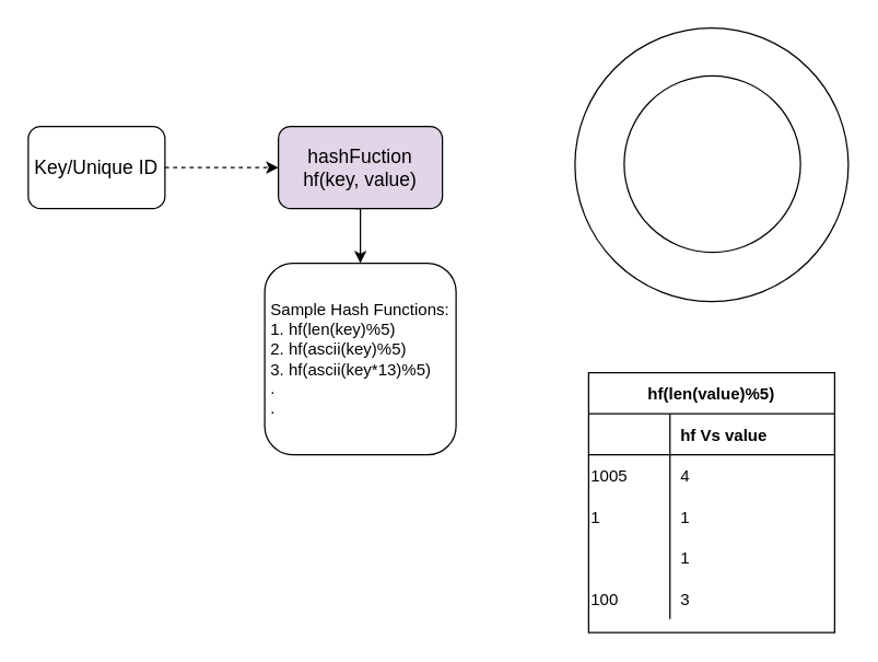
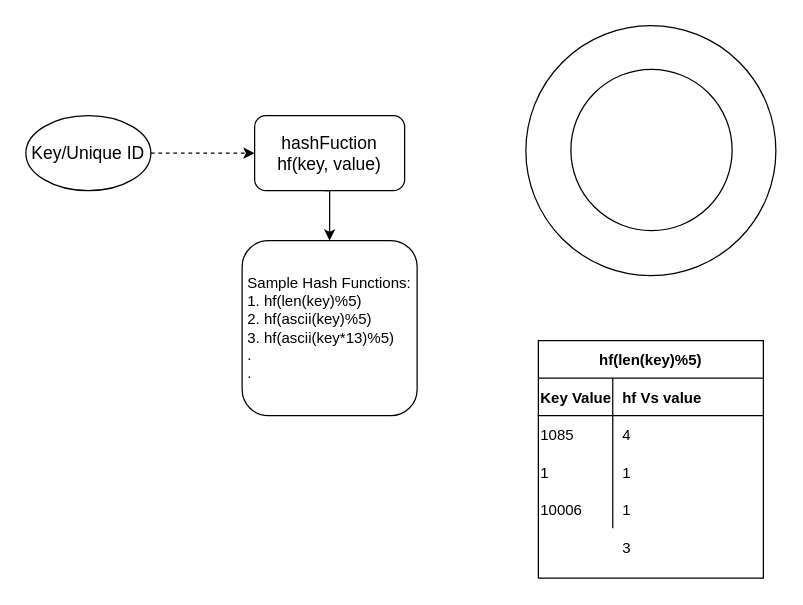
- <mxCell id="3" value="Key/Unique ID" style="rounded=1;whiteSpace=wrap;html=1;fontSize=14;" vertex="1" parent="1"><mxGeometry x="20" y="92" width="100" height="60" as="geometry" /></mxCell>
+ <mxCell id="3" value="Key/Unique ID" style="ellipse;whiteSpace=wrap;html=1;fontSize=14;" vertex="1" parent="1"><mxGeometry x="20" y="92" width="100" height="60" as="geometry" /></mxCell>
- <mxCell id="2" value="&lt;font style=&quot;font-size: 14px&quot;&gt;hashFuction&lt;br&gt;hf(key, value)&lt;/font&gt;" style="rounded=1;whiteSpace=wrap;html=1;fillColor=#e1d5e7;" vertex="1" parent="1"><mxGeometry x="203" y="92" width="120" height="60" as="geometry" /></mxCell>
+ <mxCell id="2" value="&lt;font style=&quot;font-size: 14px&quot;&gt;hashFuction&lt;br&gt;hf(key, value)&lt;/font&gt;" style="rounded=1;whiteSpace=wrap;html=1;" vertex="1" parent="1"><mxGeometry x="203" y="92" width="120" height="60" as="geometry" /></mxCell>
- <mxCell id="9" value="hf(len(value)%5)" style="shape=table;startSize=30;container=1;collapsible=1;childLayout=tableLayout;fixedRows=1;rowLines=0;fontStyle=1;align=center;resizeLast=1;labelBorderColor=none;fontSize=12;" vertex="1" parent="1"><mxGeometry x="430" y="272" width="180" height="190" as="geometry" /></mxCell>
+ <mxCell id="9" value="hf(len(key)%5)" style="shape=table;startSize=30;container=1;collapsible=1;childLayout=tableLayout;fixedRows=1;rowLines=0;fontStyle=1;align=center;resizeLast=1;labelBorderColor=none;fontSize=12;" vertex="1" parent="1"><mxGeometry x="430" y="272" width="180" height="190" as="geometry" /></mxCell>
+ <mxCell id="11" value="Key Value" style="shape=partialRectangle;connectable=0;fillColor=none;top=0;left=0;bottom=0;right=0;fontStyle=1;overflow=hidden;labelBorderColor=none;fontSize=12;align=left;" vertex="1" parent="10"><mxGeometry width="59.5" height="30" as="geometry"><mxRectangle width="59.5" height="30" as="alternateBounds" /></mxGeometry></mxCell>
- <mxCell id="14" value="1005" style="shape=partialRectangle;connectable=0;fillColor=none;top=0;left=0;bottom=0;right=0;editable=1;overflow=hidden;labelBorderColor=none;fontSize=12;align=left;" vertex="1" parent="13"><mxGeometry width="59.5" height="30" as="geometry"><mxRectangle width="59.5" height="30" as="alternateBounds" /></mxGeometry></mxCell>
+ <mxCell id="14" value="1085" style="shape=partialRectangle;connectable=0;fillColor=none;top=0;left=0;bottom=0;right=0;editable=1;overflow=hidden;labelBorderColor=none;fontSize=12;align=left;" vertex="1" parent="13"><mxGeometry width="59.5" height="30" as="geometry"><mxRectangle width="59.5" height="30" as="alternateBounds" /></mxGeometry></mxCell>
+ <mxCell id="20" value="10006" style="shape=partialRectangle;connectable=0;fillColor=none;top=0;left=0;bottom=0;right=0;editable=1;overflow=hidden;labelBorderColor=none;fontSize=12;align=left;" vertex="1" parent="19"><mxGeometry width="59.5" height="30" as="geometry"><mxRectangle width="59.5" height="30" as="alternateBounds" /></mxGeometry></mxCell>
- <mxCell id="23" value="100" style="shape=partialRectangle;connectable=0;fillColor=none;top=0;left=0;bottom=0;right=0;editable=1;overflow=hidden;labelBorderColor=none;fontSize=12;align=left;" vertex="1" parent="22"><mxGeometry width="59.5" height="30" as="geometry"><mxRectangle width="59.5" height="30" as="alternateBounds" /></mxGeometry></mxCell>
